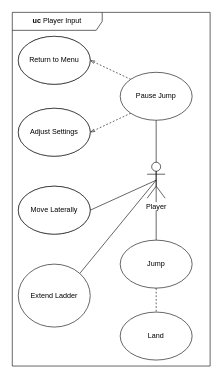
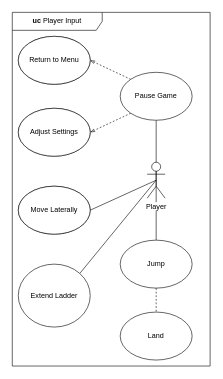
- <mxCell id="11" value="Pause Jump" style="ellipse;whiteSpace=wrap;html=1;" vertex="1" parent="1"><mxGeometry x="200" y="120" width="120" height="80" as="geometry" /></mxCell>
+ <mxCell id="11" value="Pause Game" style="ellipse;whiteSpace=wrap;html=1;" vertex="1" parent="1"><mxGeometry x="200" y="120" width="120" height="80" as="geometry" /></mxCell>
